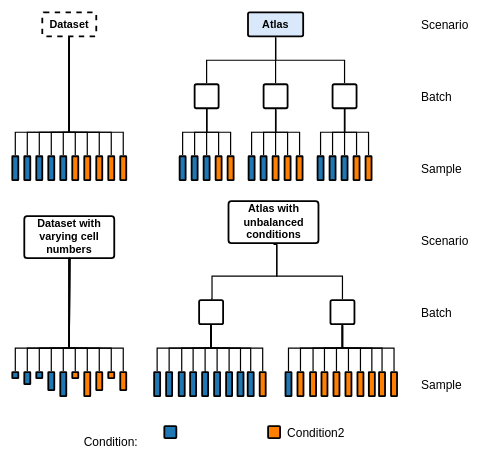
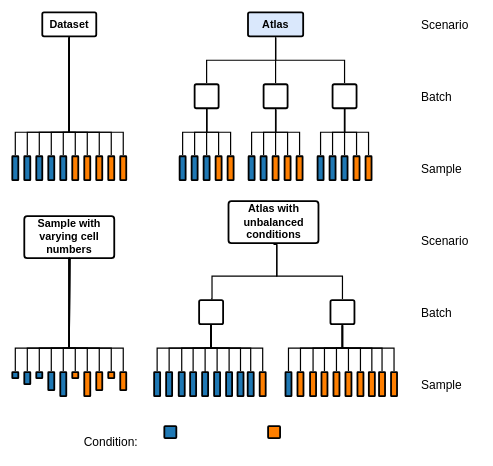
- <mxCell id="7" value="&lt;font style=&quot;font-size: 18px;&quot;&gt;Dataset&lt;/font&gt;" style="rounded=1;whiteSpace=wrap;html=1;shadow=0;labelBackgroundColor=none;strokeWidth=3;fontFamily=Helvetica;fontSize=14;align=center;spacing=5;fontStyle=1;arcSize=7;perimeterSpacing=2;dashed=1;" parent="1" vertex="1"><mxGeometry x="70" y="20" width="90" height="40" as="geometry" /></mxCell>
+ <mxCell id="7" value="&lt;font style=&quot;font-size: 18px;&quot;&gt;Dataset&lt;/font&gt;" style="rounded=1;whiteSpace=wrap;html=1;shadow=0;labelBackgroundColor=none;strokeWidth=3;fontFamily=Helvetica;fontSize=14;align=center;spacing=5;fontStyle=1;arcSize=7;perimeterSpacing=2;" parent="1" vertex="1"><mxGeometry x="70" y="20" width="90" height="40" as="geometry" /></mxCell>
- <mxCell id="87" value="&lt;font size=&quot;4&quot;&gt;Dataset with varying cell numbers&lt;/font&gt;" style="rounded=1;whiteSpace=wrap;html=1;shadow=0;labelBackgroundColor=none;strokeWidth=3;fontFamily=Helvetica;fontSize=14;align=center;spacing=5;fontStyle=1;arcSize=7;perimeterSpacing=2;" parent="1" vertex="1"><mxGeometry x="40" y="360" width="150" height="70" as="geometry" /></mxCell>
+ <mxCell id="87" value="&lt;font size=&quot;4&quot;&gt;Sample with varying cell numbers&lt;/font&gt;" style="rounded=1;whiteSpace=wrap;html=1;shadow=0;labelBackgroundColor=none;strokeWidth=3;fontFamily=Helvetica;fontSize=14;align=center;spacing=5;fontStyle=1;arcSize=7;perimeterSpacing=2;" parent="1" vertex="1"><mxGeometry x="40" y="360" width="150" height="70" as="geometry" /></mxCell>
- <mxCell id="65" value="&lt;font style=&quot;font-size: 20px; font-weight: normal;&quot;&gt;Condition2&lt;/font&gt;" style="text;strokeColor=none;fillColor=none;html=1;fontSize=24;fontStyle=1;verticalAlign=middle;align=center;" parent="1" vertex="1"><mxGeometry x="475.5" y="700" width="100" height="40" as="geometry" /></mxCell>
